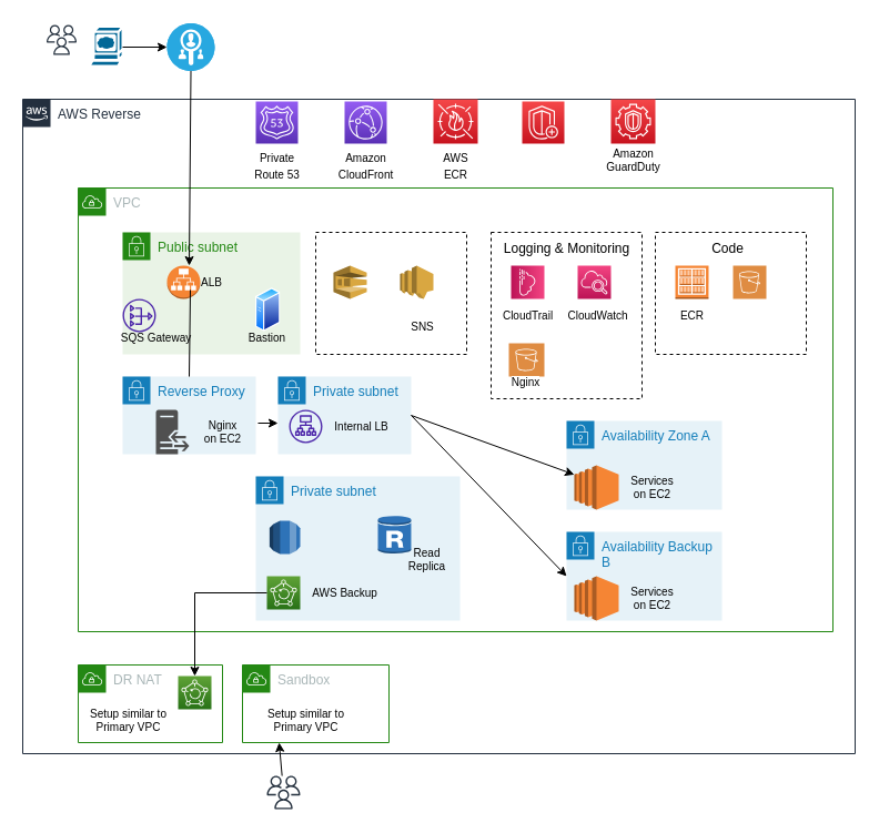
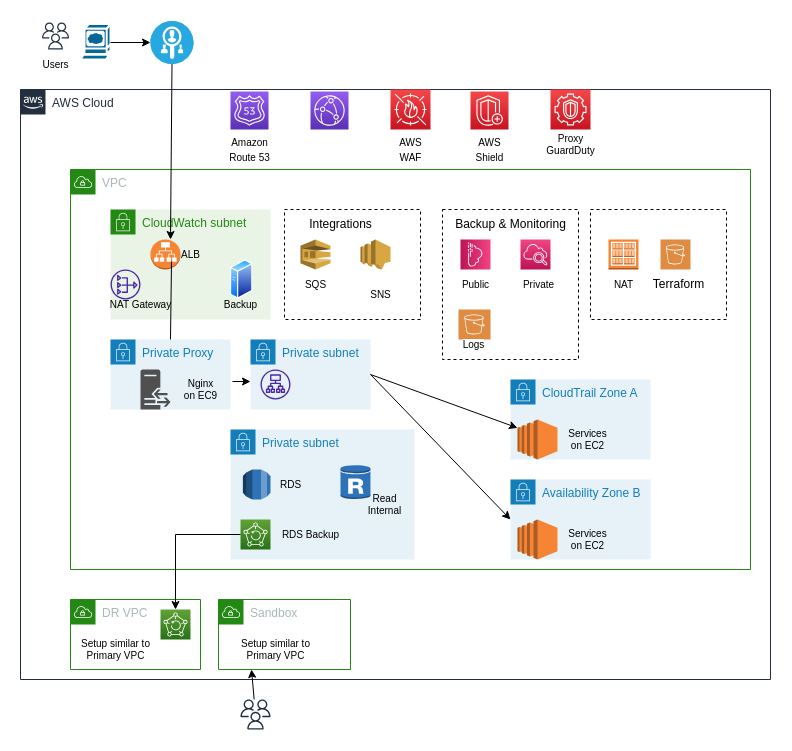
+ <mxCell id="78" value="Users" style="text;html=1;resizable=0;autosize=1;align=center;verticalAlign=middle;points=[];fillColor=none;strokeColor=none;rounded=0;dashed=1;fontSize=10;" parent="1" vertex="1"><mxGeometry x="30" y="49" width="50" height="30" as="geometry" /></mxCell>
- <mxCell id="2" value="AWS Reverse" style="points=[[0,0],[0.25,0],[0.5,0],[0.75,0],[1,0],[1,0.25],[1,0.5],[1,0.75],[1,1],[0.75,1],[0.5,1],[0.25,1],[0,1],[0,0.75],[0,0.5],[0,0.25]];outlineConnect=0;gradientColor=none;html=1;whiteSpace=wrap;fontSize=12;fontStyle=0;container=1;pointerEvents=0;collapsible=0;recursiveResize=0;shape=mxgraph.aws4.group;grIcon=mxgraph.aws4.group_aws_cloud_alt;strokeColor=#232F3E;fillColor=none;verticalAlign=top;align=left;spacingLeft=30;fontColor=#232F3E;dashed=0;" parent="1" vertex="1"><mxGeometry x="20" y="89" width="750" height="590" as="geometry" /></mxCell>
+ <mxCell id="2" value="AWS Cloud" style="points=[[0,0],[0.25,0],[0.5,0],[0.75,0],[1,0],[1,0.25],[1,0.5],[1,0.75],[1,1],[0.75,1],[0.5,1],[0.25,1],[0,1],[0,0.75],[0,0.5],[0,0.25]];outlineConnect=0;gradientColor=none;html=1;whiteSpace=wrap;fontSize=12;fontStyle=0;container=1;pointerEvents=0;collapsible=0;recursiveResize=0;shape=mxgraph.aws4.group;grIcon=mxgraph.aws4.group_aws_cloud_alt;strokeColor=#232F3E;fillColor=none;verticalAlign=top;align=left;spacingLeft=30;fontColor=#232F3E;dashed=0;" parent="1" vertex="1"><mxGeometry x="20" y="89" width="750" height="590" as="geometry" /></mxCell>
- <mxCell id="68" value="Amazon&lt;br style=&quot;font-size: 10px;&quot;&gt;GuardDuty" style="text;html=1;resizable=0;autosize=1;align=center;verticalAlign=middle;points=[];fillColor=none;strokeColor=none;rounded=0;dashed=1;fontSize=10;" parent="2" vertex="1"><mxGeometry x="515" y="35" width="70" height="40" as="geometry" /></mxCell>
+ <mxCell id="68" value="Proxy&lt;br style=&quot;font-size: 10px;&quot;&gt;GuardDuty" style="text;html=1;resizable=0;autosize=1;align=center;verticalAlign=middle;points=[];fillColor=none;strokeColor=none;rounded=0;dashed=1;fontSize=10;" parent="2" vertex="1"><mxGeometry x="515" y="35" width="70" height="40" as="geometry" /></mxCell>
- <mxCell id="72" value="&lt;font style=&quot;font-size: 10px;&quot;&gt;Private&lt;br&gt;Route 53&lt;/font&gt;" style="text;html=1;resizable=0;autosize=1;align=center;verticalAlign=middle;points=[];fillColor=none;strokeColor=none;rounded=0;dashed=1;fontSize=12;" parent="2" vertex="1"><mxGeometry x="199" y="40" width="60" height="40" as="geometry" /></mxCell>
+ <mxCell id="72" value="&lt;font style=&quot;font-size: 10px;&quot;&gt;Amazon&lt;br&gt;Route 53&lt;/font&gt;" style="text;html=1;resizable=0;autosize=1;align=center;verticalAlign=middle;points=[];fillColor=none;strokeColor=none;rounded=0;dashed=1;fontSize=12;" parent="2" vertex="1"><mxGeometry x="199" y="40" width="60" height="40" as="geometry" /></mxCell>
- <mxCell id="71" value="&lt;font style=&quot;font-size: 10px;&quot;&gt;Amazon&lt;br&gt;CloudFront&lt;/font&gt;" style="text;html=1;resizable=0;autosize=1;align=center;verticalAlign=middle;points=[];fillColor=none;strokeColor=none;rounded=0;dashed=1;fontSize=12;" parent="2" vertex="1"><mxGeometry x="274" y="40" width="70" height="40" as="geometry" /></mxCell>
- <mxCell id="70" value="&lt;font style=&quot;font-size: 10px;&quot;&gt;AWS&lt;br&gt;ECR&lt;/font&gt;" style="text;html=1;resizable=0;autosize=1;align=center;verticalAlign=middle;points=[];fillColor=none;strokeColor=none;rounded=0;dashed=1;fontSize=12;" parent="2" vertex="1"><mxGeometry x="365" y="40" width="50" height="40" as="geometry" /></mxCell>
+ <mxCell id="70" value="&lt;font style=&quot;font-size: 10px;&quot;&gt;AWS&lt;br&gt;WAF&lt;/font&gt;" style="text;html=1;resizable=0;autosize=1;align=center;verticalAlign=middle;points=[];fillColor=none;strokeColor=none;rounded=0;dashed=1;fontSize=12;" parent="2" vertex="1"><mxGeometry x="365" y="40" width="50" height="40" as="geometry" /></mxCell>
+ <mxCell id="69" value="&lt;font style=&quot;font-size: 10px;&quot;&gt;AWS&lt;br&gt;Shield&lt;/font&gt;" style="text;html=1;resizable=0;autosize=1;align=center;verticalAlign=middle;points=[];fillColor=none;strokeColor=none;rounded=0;dashed=1;fontSize=12;" parent="2" vertex="1"><mxGeometry x="444" y="40" width="50" height="40" as="geometry" /></mxCell>
- <mxCell id="4" value="Public subnet" style="points=[[0,0],[0.25,0],[0.5,0],[0.75,0],[1,0],[1,0.25],[1,0.5],[1,0.75],[1,1],[0.75,1],[0.5,1],[0.25,1],[0,1],[0,0.75],[0,0.5],[0,0.25]];outlineConnect=0;gradientColor=none;html=1;whiteSpace=wrap;fontSize=12;fontStyle=0;container=1;pointerEvents=0;collapsible=0;recursiveResize=0;shape=mxgraph.aws4.group;grIcon=mxgraph.aws4.group_security_group;grStroke=0;strokeColor=#248814;fillColor=#E9F3E6;verticalAlign=top;align=left;spacingLeft=30;fontColor=#248814;dashed=0;" parent="3" vertex="1"><mxGeometry x="40" y="40" width="160" height="110" as="geometry" /></mxCell>
+ <mxCell id="4" value="CloudWatch subnet" style="points=[[0,0],[0.25,0],[0.5,0],[0.75,0],[1,0],[1,0.25],[1,0.5],[1,0.75],[1,1],[0.75,1],[0.5,1],[0.25,1],[0,1],[0,0.75],[0,0.5],[0,0.25]];outlineConnect=0;gradientColor=none;html=1;whiteSpace=wrap;fontSize=12;fontStyle=0;container=1;pointerEvents=0;collapsible=0;recursiveResize=0;shape=mxgraph.aws4.group;grIcon=mxgraph.aws4.group_security_group;grStroke=0;strokeColor=#248814;fillColor=#E9F3E6;verticalAlign=top;align=left;spacingLeft=30;fontColor=#248814;dashed=0;" parent="3" vertex="1"><mxGeometry x="40" y="40" width="160" height="110" as="geometry" /></mxCell>
+ <mxCell id="31" value="&lt;span style=&quot;font-weight: normal; font-size: 12px;&quot;&gt;&lt;font style=&quot;font-size: 12px;&quot;&gt;Integrations&lt;/font&gt;&lt;/span&gt;" style="text;html=1;resizable=0;autosize=1;align=center;verticalAlign=middle;points=[];fillColor=none;strokeColor=none;rounded=0;dashed=1;fontSize=12;fontStyle=1" parent="3" vertex="1"><mxGeometry x="225" y="40" width="90" height="30" as="geometry" /></mxCell>
- <mxCell id="32" value="&lt;span style=&quot;font-weight: normal;&quot;&gt;&lt;font style=&quot;font-size: 12px;&quot;&gt;Logging &amp;amp; Monitoring&lt;/font&gt;&lt;/span&gt;" style="text;html=1;resizable=0;autosize=1;align=center;verticalAlign=middle;points=[];fillColor=none;strokeColor=none;rounded=0;dashed=1;fontSize=10;fontStyle=1" parent="3" vertex="1"><mxGeometry x="370" y="40" width="140" height="30" as="geometry" /></mxCell>
+ <mxCell id="32" value="&lt;span style=&quot;font-weight: normal;&quot;&gt;&lt;font style=&quot;font-size: 12px;&quot;&gt;Backup &amp;amp; Monitoring&lt;/font&gt;&lt;/span&gt;" style="text;html=1;resizable=0;autosize=1;align=center;verticalAlign=middle;points=[];fillColor=none;strokeColor=none;rounded=0;dashed=1;fontSize=10;fontStyle=1" parent="3" vertex="1"><mxGeometry x="370" y="40" width="140" height="30" as="geometry" /></mxCell>
- <mxCell id="45" value="&lt;font style=&quot;font-size: 12px;&quot;&gt;Code&lt;/font&gt;" style="text;html=1;resizable=0;autosize=1;align=center;verticalAlign=middle;points=[];fillColor=none;strokeColor=none;rounded=0;dashed=1;fontSize=10;" parent="3" vertex="1"><mxGeometry x="560" y="40" width="50" height="30" as="geometry" /></mxCell>
+ <mxCell id="35" value="SQS" style="text;html=1;resizable=0;autosize=1;align=center;verticalAlign=middle;points=[];fillColor=none;strokeColor=none;rounded=0;dashed=1;fontSize=10;" parent="3" vertex="1"><mxGeometry x="225" y="100" width="40" height="30" as="geometry" /></mxCell>
- <mxCell id="38" value="&lt;font style=&quot;font-size: 10px;&quot;&gt;CloudTrail&lt;/font&gt;" style="text;html=1;resizable=0;autosize=1;align=center;verticalAlign=middle;points=[];fillColor=none;strokeColor=none;rounded=0;dashed=1;fontSize=10;" parent="3" vertex="1"><mxGeometry x="370" y="100" width="70" height="30" as="geometry" /></mxCell>
+ <mxCell id="38" value="&lt;font style=&quot;font-size: 10px;&quot;&gt;Public&lt;/font&gt;" style="text;html=1;resizable=0;autosize=1;align=center;verticalAlign=middle;points=[];fillColor=none;strokeColor=none;rounded=0;dashed=1;fontSize=10;" parent="3" vertex="1"><mxGeometry x="370" y="100" width="70" height="30" as="geometry" /></mxCell>
- <mxCell id="40" value="CloudWatch" style="text;html=1;resizable=0;autosize=1;align=center;verticalAlign=middle;points=[];fillColor=none;strokeColor=none;rounded=0;dashed=1;fontSize=10;" parent="3" vertex="1"><mxGeometry x="428" y="100" width="80" height="30" as="geometry" /></mxCell>
+ <mxCell id="40" value="Private" style="text;html=1;resizable=0;autosize=1;align=center;verticalAlign=middle;points=[];fillColor=none;strokeColor=none;rounded=0;dashed=1;fontSize=10;" parent="3" vertex="1"><mxGeometry x="428" y="100" width="80" height="30" as="geometry" /></mxCell>
- <mxCell id="47" value="ECR" style="text;html=1;resizable=0;autosize=1;align=center;verticalAlign=middle;points=[];fillColor=none;strokeColor=none;rounded=0;fontSize=10;" parent="3" vertex="1"><mxGeometry x="533" y="100" width="40" height="30" as="geometry" /></mxCell>
+ <mxCell id="47" value="NAT" style="text;html=1;resizable=0;autosize=1;align=center;verticalAlign=middle;points=[];fillColor=none;strokeColor=none;rounded=0;fontSize=10;" parent="3" vertex="1"><mxGeometry x="533" y="100" width="40" height="30" as="geometry" /></mxCell>
+ <mxCell id="55" value="Terraform" style="text;html=1;resizable=0;autosize=1;align=center;verticalAlign=middle;points=[];fillColor=none;strokeColor=none;rounded=0;dashed=1;labelBackgroundColor=#FFFFFF;fontSize=12;" parent="3" vertex="1"><mxGeometry x="573" y="100" width="70" height="30" as="geometry" /></mxCell>
- <mxCell id="11" value="&lt;font style=&quot;font-size: 10px;&quot;&gt;SQS Gateway&lt;/font&gt;" style="text;html=1;resizable=0;autosize=1;align=center;verticalAlign=middle;points=[];fillColor=none;strokeColor=none;rounded=0;" parent="3" vertex="1"><mxGeometry x="30" y="120" width="80" height="30" as="geometry" /></mxCell>
+ <mxCell id="11" value="&lt;font style=&quot;font-size: 10px;&quot;&gt;NAT Gateway&lt;/font&gt;" style="text;html=1;resizable=0;autosize=1;align=center;verticalAlign=middle;points=[];fillColor=none;strokeColor=none;rounded=0;" parent="3" vertex="1"><mxGeometry x="30" y="120" width="80" height="30" as="geometry" /></mxCell>
- <mxCell id="9" value="Bastion" style="text;html=1;resizable=0;autosize=1;align=center;verticalAlign=middle;points=[];fillColor=none;strokeColor=none;rounded=0;fontSize=10;" parent="4" vertex="1"><mxGeometry x="100" y="80" width="60" height="30" as="geometry" /></mxCell>
+ <mxCell id="9" value="Backup" style="text;html=1;resizable=0;autosize=1;align=center;verticalAlign=middle;points=[];fillColor=none;strokeColor=none;rounded=0;fontSize=10;" parent="4" vertex="1"><mxGeometry x="100" y="80" width="60" height="30" as="geometry" /></mxCell>
- <mxCell id="56" value="Nginx" style="text;html=1;resizable=0;autosize=1;align=center;verticalAlign=middle;points=[];fillColor=none;strokeColor=none;rounded=0;dashed=1;labelBackgroundColor=#FFFFFF;fontSize=10;" parent="3" vertex="1"><mxGeometry x="378" y="160" width="50" height="30" as="geometry" /></mxCell>
+ <mxCell id="56" value="Logs" style="text;html=1;resizable=0;autosize=1;align=center;verticalAlign=middle;points=[];fillColor=none;strokeColor=none;rounded=0;dashed=1;labelBackgroundColor=#FFFFFF;fontSize=10;" parent="3" vertex="1"><mxGeometry x="378" y="160" width="50" height="30" as="geometry" /></mxCell>
- <mxCell id="12" value="Reverse Proxy" style="points=[[0,0],[0.25,0],[0.5,0],[0.75,0],[1,0],[1,0.25],[1,0.5],[1,0.75],[1,1],[0.75,1],[0.5,1],[0.25,1],[0,1],[0,0.75],[0,0.5],[0,0.25]];outlineConnect=0;gradientColor=none;html=1;whiteSpace=wrap;fontSize=12;fontStyle=0;container=1;pointerEvents=0;collapsible=0;recursiveResize=0;shape=mxgraph.aws4.group;grIcon=mxgraph.aws4.group_security_group;grStroke=0;strokeColor=#147EBA;fillColor=#E6F2F8;verticalAlign=top;align=left;spacingLeft=30;fontColor=#147EBA;dashed=0;" parent="3" vertex="1"><mxGeometry x="40" y="170" width="120" height="70" as="geometry" /></mxCell>
+ <mxCell id="12" value="Private Proxy" style="points=[[0,0],[0.25,0],[0.5,0],[0.75,0],[1,0],[1,0.25],[1,0.5],[1,0.75],[1,1],[0.75,1],[0.5,1],[0.25,1],[0,1],[0,0.75],[0,0.5],[0,0.25]];outlineConnect=0;gradientColor=none;html=1;whiteSpace=wrap;fontSize=12;fontStyle=0;container=1;pointerEvents=0;collapsible=0;recursiveResize=0;shape=mxgraph.aws4.group;grIcon=mxgraph.aws4.group_security_group;grStroke=0;strokeColor=#147EBA;fillColor=#E6F2F8;verticalAlign=top;align=left;spacingLeft=30;fontColor=#147EBA;dashed=0;" parent="3" vertex="1"><mxGeometry x="40" y="170" width="120" height="70" as="geometry" /></mxCell>
- <mxCell id="17" value="Internal LB" style="text;html=1;resizable=0;autosize=1;align=center;verticalAlign=middle;points=[];fillColor=none;strokeColor=none;rounded=0;fontSize=10;" parent="15" vertex="1"><mxGeometry x="40" y="30" width="70" height="30" as="geometry" /></mxCell>
- <mxCell id="14" value="Nginx&lt;br&gt;on EC2" style="text;html=1;resizable=0;autosize=1;align=center;verticalAlign=middle;points=[];fillColor=none;strokeColor=none;rounded=0;fontSize=10;" parent="12" vertex="1"><mxGeometry x="60" y="30" width="60" height="40" as="geometry" /></mxCell>
+ <mxCell id="14" value="Nginx&lt;br&gt;on EC9" style="text;html=1;resizable=0;autosize=1;align=center;verticalAlign=middle;points=[];fillColor=none;strokeColor=none;rounded=0;fontSize=10;" parent="12" vertex="1"><mxGeometry x="60" y="30" width="60" height="40" as="geometry" /></mxCell>
- <mxCell id="18" value="Availability Zone A&amp;nbsp;" style="points=[[0,0],[0.25,0],[0.5,0],[0.75,0],[1,0],[1,0.25],[1,0.5],[1,0.75],[1,1],[0.75,1],[0.5,1],[0.25,1],[0,1],[0,0.75],[0,0.5],[0,0.25]];outlineConnect=0;gradientColor=none;html=1;whiteSpace=wrap;fontSize=12;fontStyle=0;container=1;pointerEvents=0;collapsible=0;recursiveResize=0;shape=mxgraph.aws4.group;grIcon=mxgraph.aws4.group_security_group;grStroke=0;strokeColor=#147EBA;fillColor=#E6F2F8;verticalAlign=top;align=left;spacingLeft=30;fontColor=#147EBA;dashed=0;" parent="3" vertex="1"><mxGeometry x="440" y="210" width="140" height="80" as="geometry" /></mxCell>
+ <mxCell id="18" value="CloudTrail Zone A&amp;nbsp;" style="points=[[0,0],[0.25,0],[0.5,0],[0.75,0],[1,0],[1,0.25],[1,0.5],[1,0.75],[1,1],[0.75,1],[0.5,1],[0.25,1],[0,1],[0,0.75],[0,0.5],[0,0.25]];outlineConnect=0;gradientColor=none;html=1;whiteSpace=wrap;fontSize=12;fontStyle=0;container=1;pointerEvents=0;collapsible=0;recursiveResize=0;shape=mxgraph.aws4.group;grIcon=mxgraph.aws4.group_security_group;grStroke=0;strokeColor=#147EBA;fillColor=#E6F2F8;verticalAlign=top;align=left;spacingLeft=30;fontColor=#147EBA;dashed=0;" parent="3" vertex="1"><mxGeometry x="440" y="210" width="140" height="80" as="geometry" /></mxCell>
+ <mxCell id="25" value="RDS" style="text;html=1;resizable=0;autosize=1;align=center;verticalAlign=middle;points=[];fillColor=none;strokeColor=none;rounded=0;fontSize=10;" parent="21" vertex="1"><mxGeometry x="40" y="40" width="40" height="30" as="geometry" /></mxCell>
- <mxCell id="48" value="Availability Backup B&amp;nbsp;" style="points=[[0,0],[0.25,0],[0.5,0],[0.75,0],[1,0],[1,0.25],[1,0.5],[1,0.75],[1,1],[0.75,1],[0.5,1],[0.25,1],[0,1],[0,0.75],[0,0.5],[0,0.25]];outlineConnect=0;gradientColor=none;html=1;whiteSpace=wrap;fontSize=12;fontStyle=0;container=1;pointerEvents=0;collapsible=0;recursiveResize=0;shape=mxgraph.aws4.group;grIcon=mxgraph.aws4.group_security_group;grStroke=0;strokeColor=#147EBA;fillColor=#E6F2F8;verticalAlign=top;align=left;spacingLeft=30;fontColor=#147EBA;dashed=0;" parent="3" vertex="1"><mxGeometry x="440" y="310" width="140" height="80" as="geometry" /></mxCell>
+ <mxCell id="48" value="Availability Zone B&amp;nbsp;" style="points=[[0,0],[0.25,0],[0.5,0],[0.75,0],[1,0],[1,0.25],[1,0.5],[1,0.75],[1,1],[0.75,1],[0.5,1],[0.25,1],[0,1],[0,0.75],[0,0.5],[0,0.25]];outlineConnect=0;gradientColor=none;html=1;whiteSpace=wrap;fontSize=12;fontStyle=0;container=1;pointerEvents=0;collapsible=0;recursiveResize=0;shape=mxgraph.aws4.group;grIcon=mxgraph.aws4.group_security_group;grStroke=0;strokeColor=#147EBA;fillColor=#E6F2F8;verticalAlign=top;align=left;spacingLeft=30;fontColor=#147EBA;dashed=0;" parent="3" vertex="1"><mxGeometry x="440" y="310" width="140" height="80" as="geometry" /></mxCell>
- <mxCell id="28" value="Read&lt;br&gt;Replica" style="text;html=1;resizable=0;autosize=1;align=center;verticalAlign=middle;points=[];fillColor=none;strokeColor=none;rounded=0;fontSize=10;" parent="21" vertex="1"><mxGeometry x="124" y="55" width="60" height="40" as="geometry" /></mxCell>
+ <mxCell id="28" value="Read&lt;br&gt;Internal" style="text;html=1;resizable=0;autosize=1;align=center;verticalAlign=middle;points=[];fillColor=none;strokeColor=none;rounded=0;fontSize=10;" parent="21" vertex="1"><mxGeometry x="124" y="55" width="60" height="40" as="geometry" /></mxCell>
- <mxCell id="24" value="AWS Backup" style="text;html=1;resizable=0;autosize=1;align=center;verticalAlign=middle;points=[];fillColor=none;strokeColor=none;rounded=0;fontSize=10;" parent="21" vertex="1"><mxGeometry x="40" y="90" width="80" height="30" as="geometry" /></mxCell>
+ <mxCell id="24" value="RDS Backup" style="text;html=1;resizable=0;autosize=1;align=center;verticalAlign=middle;points=[];fillColor=none;strokeColor=none;rounded=0;fontSize=10;" parent="21" vertex="1"><mxGeometry x="40" y="90" width="80" height="30" as="geometry" /></mxCell>
- <mxCell id="59" value="DR NAT" style="points=[[0,0],[0.25,0],[0.5,0],[0.75,0],[1,0],[1,0.25],[1,0.5],[1,0.75],[1,1],[0.75,1],[0.5,1],[0.25,1],[0,1],[0,0.75],[0,0.5],[0,0.25]];outlineConnect=0;gradientColor=none;html=1;whiteSpace=wrap;fontSize=12;fontStyle=0;container=1;pointerEvents=0;collapsible=0;recursiveResize=0;shape=mxgraph.aws4.group;grIcon=mxgraph.aws4.group_vpc;strokeColor=#248814;fillColor=none;verticalAlign=top;align=left;spacingLeft=30;fontColor=#AAB7B8;dashed=0;" parent="2" vertex="1"><mxGeometry x="50" y="510" width="130" height="70" as="geometry" /></mxCell>
+ <mxCell id="59" value="DR VPC" style="points=[[0,0],[0.25,0],[0.5,0],[0.75,0],[1,0],[1,0.25],[1,0.5],[1,0.75],[1,1],[0.75,1],[0.5,1],[0.25,1],[0,1],[0,0.75],[0,0.5],[0,0.25]];outlineConnect=0;gradientColor=none;html=1;whiteSpace=wrap;fontSize=12;fontStyle=0;container=1;pointerEvents=0;collapsible=0;recursiveResize=0;shape=mxgraph.aws4.group;grIcon=mxgraph.aws4.group_vpc;strokeColor=#248814;fillColor=none;verticalAlign=top;align=left;spacingLeft=30;fontColor=#AAB7B8;dashed=0;" parent="2" vertex="1"><mxGeometry x="50" y="510" width="130" height="70" as="geometry" /></mxCell>
